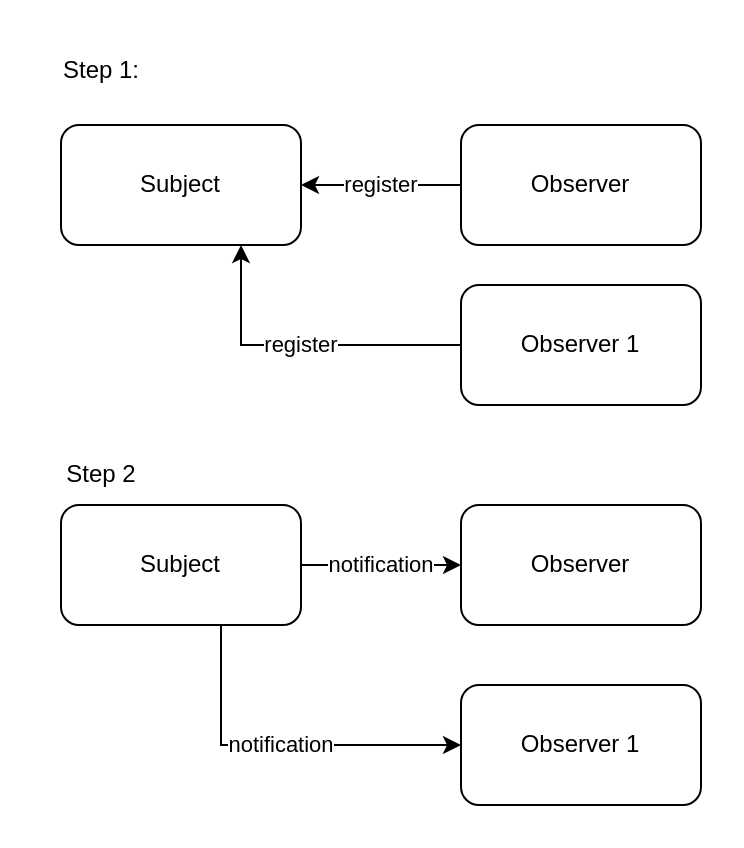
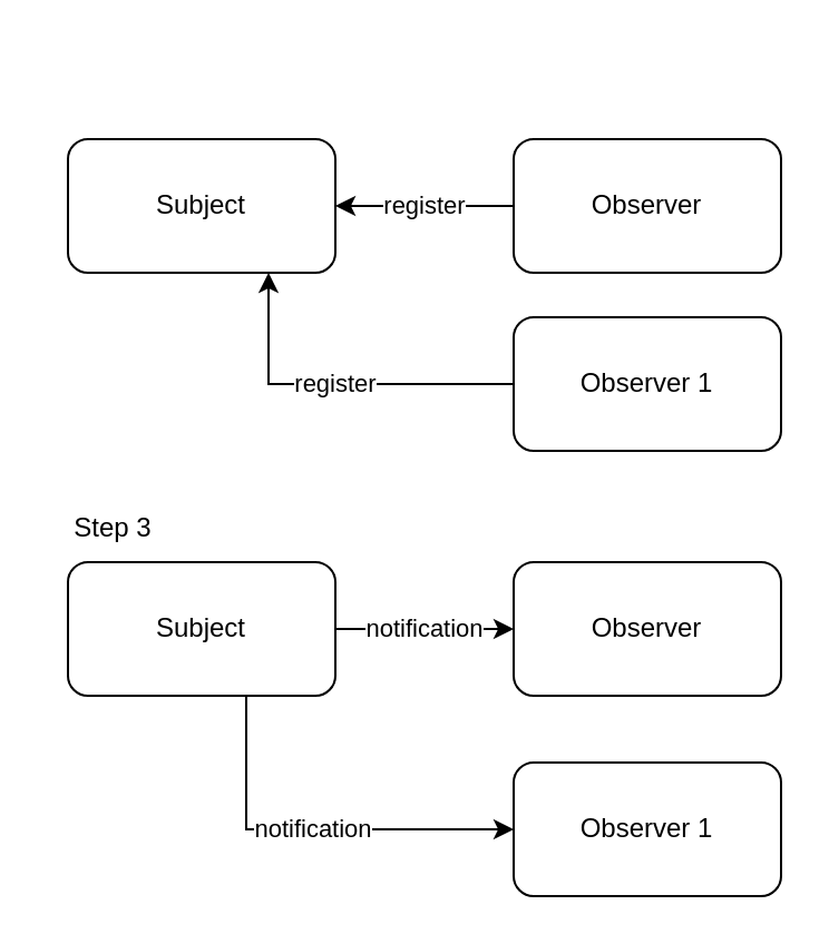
- <mxCell id="2" value="Step 1:" style="text;html=1;align=center;verticalAlign=middle;resizable=0;points=[];autosize=1;strokeColor=none;fillColor=none;" vertex="1" parent="1"><mxGeometry x="20" y="20" width="60" height="30" as="geometry" /></mxCell>
- <mxCell id="8" value="Step 2" style="text;html=1;align=center;verticalAlign=middle;resizable=0;points=[];autosize=1;strokeColor=none;fillColor=none;" vertex="1" parent="1"><mxGeometry x="20" y="222" width="60" height="30" as="geometry" /></mxCell>
+ <mxCell id="8" value="Step 3" style="text;html=1;align=center;verticalAlign=middle;resizable=0;points=[];autosize=1;strokeColor=none;fillColor=none;" vertex="1" parent="1"><mxGeometry x="20" y="222" width="60" height="30" as="geometry" /></mxCell>
